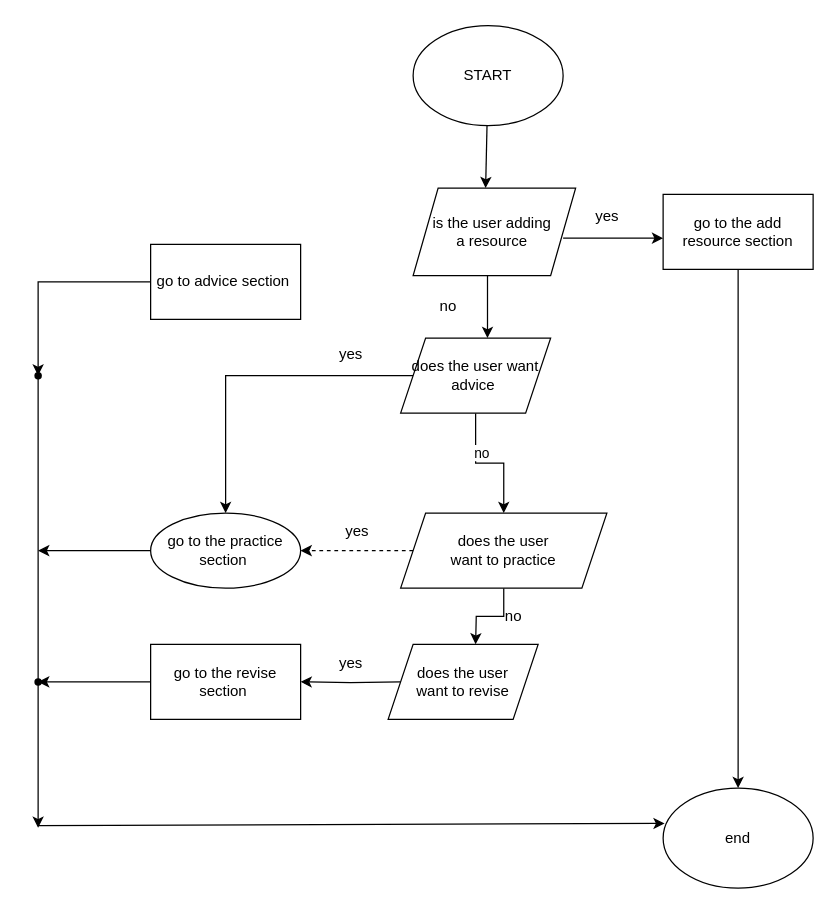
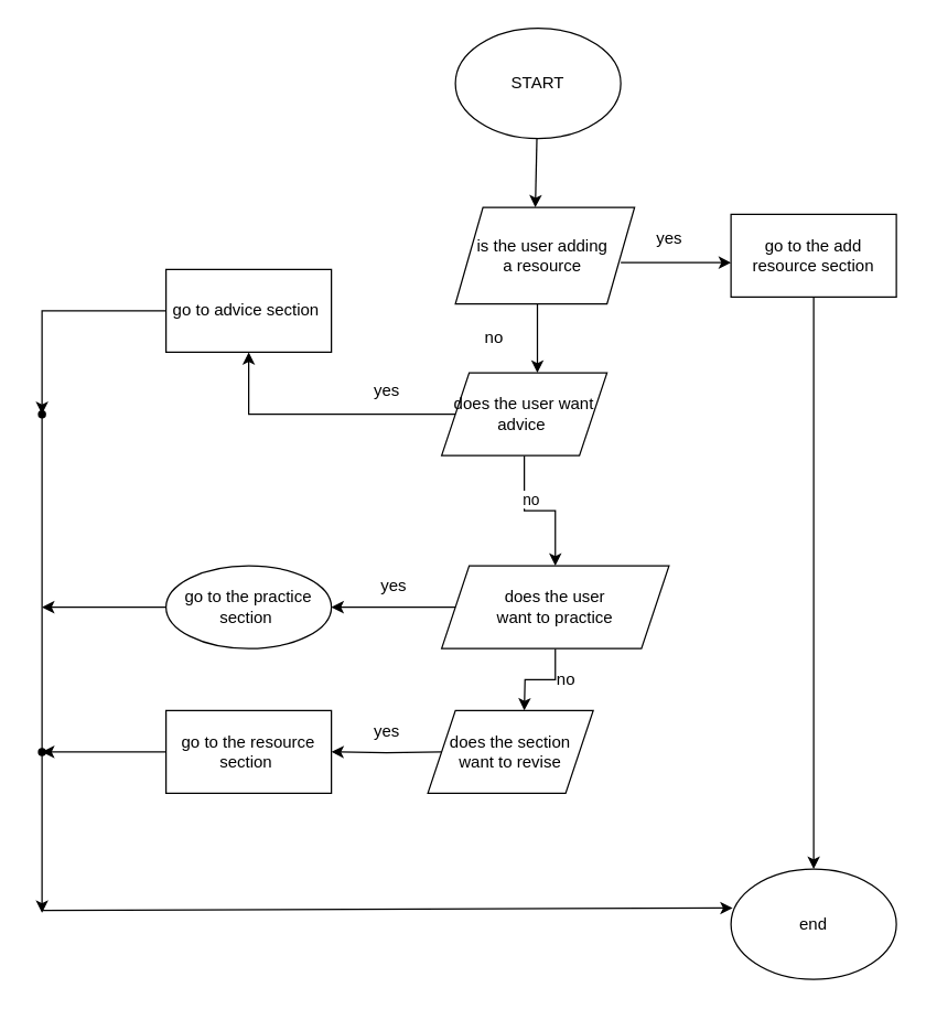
- <mxCell id="11" value="" style="edgeStyle=orthogonalEdgeStyle;rounded=0;orthogonalLoop=1;jettySize=auto;html=1;" parent="1" source="14" target="22" edge="1"><mxGeometry relative="1" as="geometry" /></mxCell>
+ <mxCell id="11" value="" style="edgeStyle=orthogonalEdgeStyle;rounded=0;orthogonalLoop=1;jettySize=auto;html=1;" parent="1" source="14" target="16" edge="1"><mxGeometry relative="1" as="geometry" /></mxCell>
- <mxCell id="18" value="" style="edgeStyle=orthogonalEdgeStyle;rounded=0;orthogonalLoop=1;jettySize=auto;html=1;dashed=1;" parent="1" source="20" target="22" edge="1"><mxGeometry relative="1" as="geometry" /></mxCell>
+ <mxCell id="18" value="" style="edgeStyle=orthogonalEdgeStyle;rounded=0;orthogonalLoop=1;jettySize=auto;html=1;" parent="1" source="20" target="22" edge="1"><mxGeometry relative="1" as="geometry" /></mxCell>
- <mxCell id="27" value="go to the revise section&amp;nbsp;" style="whiteSpace=wrap;html=1;" parent="1" vertex="1"><mxGeometry x="120" y="515" width="120" height="60" as="geometry" /></mxCell>
+ <mxCell id="27" value="go to the resource section&amp;nbsp;" style="whiteSpace=wrap;html=1;" parent="1" vertex="1"><mxGeometry x="120" y="515" width="120" height="60" as="geometry" /></mxCell>
- <mxCell id="34" value="does the user &lt;br&gt;want to revise" style="shape=parallelogram;perimeter=parallelogramPerimeter;whiteSpace=wrap;html=1;fixedSize=1;" parent="1" vertex="1"><mxGeometry x="310" y="515" width="120" height="60" as="geometry" /></mxCell>
+ <mxCell id="34" value="does the section &lt;br&gt;want to revise" style="shape=parallelogram;perimeter=parallelogramPerimeter;whiteSpace=wrap;html=1;fixedSize=1;" parent="1" vertex="1"><mxGeometry x="310" y="515" width="120" height="60" as="geometry" /></mxCell>
